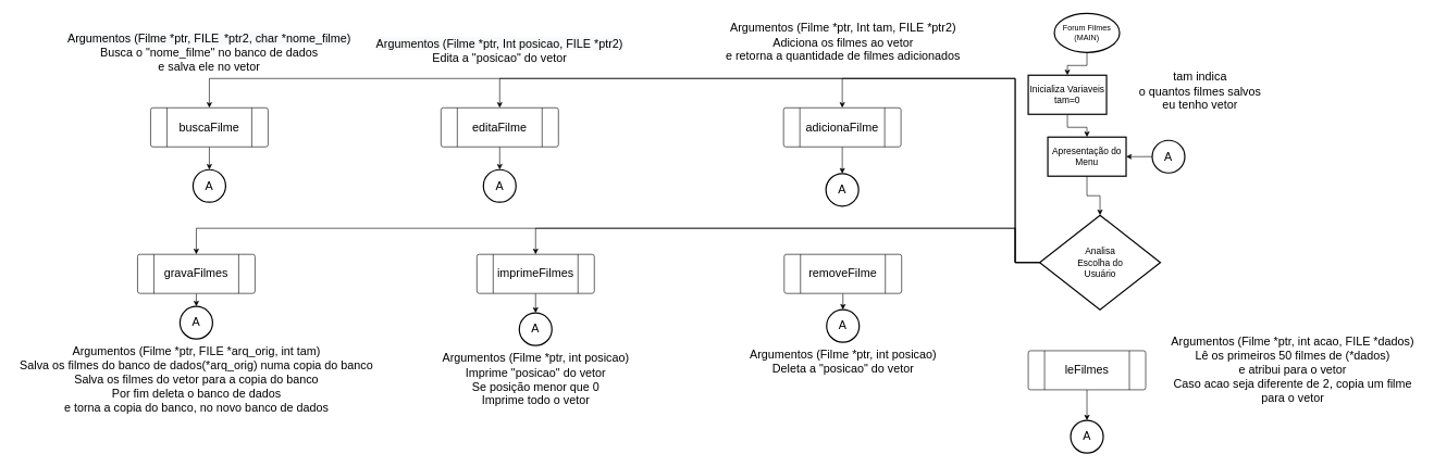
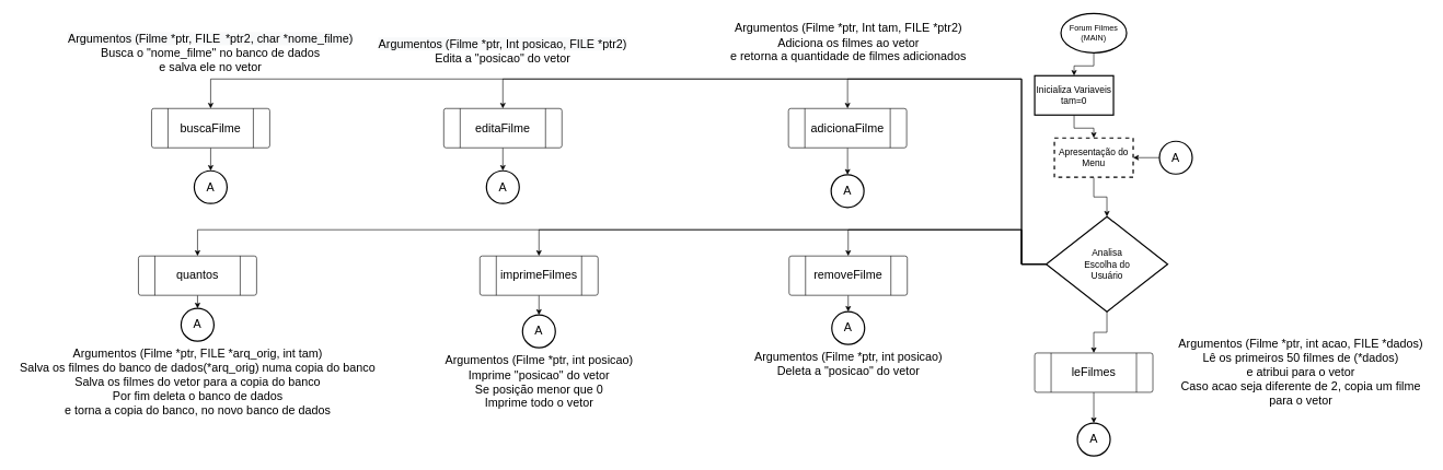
- <mxCell id="37" value="tam indica&lt;br&gt;o quantos filmes salvos&lt;br&gt;eu tenho vetor" style="text;html=1;align=center;verticalAlign=middle;resizable=0;points=[];autosize=1;strokeColor=none;fillColor=none;fontSize=18;" vertex="1" parent="1"><mxGeometry x="1737.5" y="105" width="200" height="70" as="geometry" /></mxCell>
- <mxCell id="34" value="Apresentação do Menu" style="whiteSpace=wrap;html=1;strokeWidth=2;fontSize=14;" vertex="1" parent="1"><mxGeometry x="1605" y="210" width="120" height="60" as="geometry" /></mxCell>
+ <mxCell id="34" value="Apresentação do Menu" style="whiteSpace=wrap;html=1;strokeWidth=2;fontSize=14;dashed=1;" vertex="1" parent="1"><mxGeometry x="1605" y="210" width="120" height="60" as="geometry" /></mxCell>
+ <mxCell id="7" style="edgeStyle=orthogonalEdgeStyle;rounded=0;orthogonalLoop=1;jettySize=auto;html=1;exitX=0;exitY=0.5;exitDx=0;exitDy=0;entryX=0.5;entryY=0;entryDx=0;entryDy=0;fontSize=18;" parent="1" source="11" target="22" edge="1"><mxGeometry relative="1" as="geometry"><Array as="points"><mxPoint x="1555" y="402" /><mxPoint x="1555" y="350" /><mxPoint x="1291" y="350" /></Array></mxGeometry></mxCell>
- <mxCell id="28" value="gravaFilmes" style="verticalLabelPosition=middle;verticalAlign=middle;html=1;shape=process;whiteSpace=wrap;rounded=1;size=0.14;arcSize=6;labelBackgroundColor=none;fontSize=18;fillColor=default;labelPosition=center;align=center;" parent="1" vertex="1"><mxGeometry x="210" y="390" width="180" height="60" as="geometry" /></mxCell>
+ <mxCell id="28" value="quantos" style="verticalLabelPosition=middle;verticalAlign=middle;html=1;shape=process;whiteSpace=wrap;rounded=1;size=0.14;arcSize=6;labelBackgroundColor=none;fontSize=18;fillColor=default;labelPosition=center;align=center;" parent="1" vertex="1"><mxGeometry x="210" y="390" width="180" height="60" as="geometry" /></mxCell>
+ <mxCell id="10" style="edgeStyle=orthogonalEdgeStyle;rounded=0;orthogonalLoop=1;jettySize=auto;html=1;exitX=0.5;exitY=1;exitDx=0;exitDy=0;entryX=0.5;entryY=0;entryDx=0;entryDy=0;fontSize=18;" parent="1" source="11" target="31" edge="1"><mxGeometry relative="1" as="geometry" /></mxCell>
